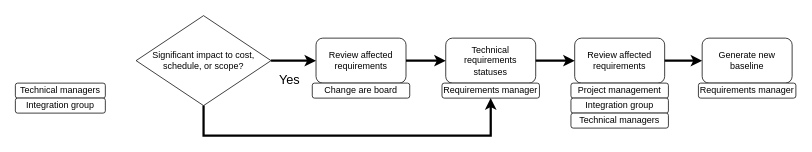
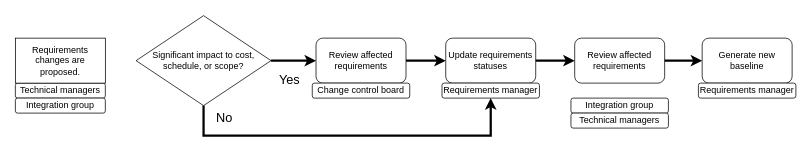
+ <mxCell id="24" value="Requirements changes are proposed." style="rounded=0;whiteSpace=wrap;html=1;" vertex="1" parent="21"><mxGeometry width="120" height="60" as="geometry" /></mxCell>
- <mxCell id="3" value="Technical requirements statuses" style="rounded=1;whiteSpace=wrap;html=1;" vertex="1" parent="2"><mxGeometry x="5" width="120" height="60" as="geometry" /></mxCell>
+ <mxCell id="3" value="Update requirements statuses" style="rounded=1;whiteSpace=wrap;html=1;" vertex="1" parent="2"><mxGeometry x="5" width="120" height="60" as="geometry" /></mxCell>
- <mxCell id="26" value="Change are board" style="rounded=1;whiteSpace=wrap;html=1;" vertex="1" parent="1"><mxGeometry x="416" y="110" width="130" height="20" as="geometry" /></mxCell>
+ <mxCell id="26" value="Change control board" style="rounded=1;whiteSpace=wrap;html=1;" vertex="1" parent="1"><mxGeometry x="416" y="110" width="130" height="20" as="geometry" /></mxCell>
- <mxCell id="13" value="Project management" style="rounded=1;whiteSpace=wrap;html=1;container=0;" vertex="1" parent="11"><mxGeometry y="60" width="130" height="20" as="geometry" /></mxCell>
+ <mxCell id="8" value="No" style="text;whiteSpace=wrap;html=1;fontSize=17;" vertex="1" parent="1"><mxGeometry x="286" y="140" width="30" height="30" as="geometry" /></mxCell>
